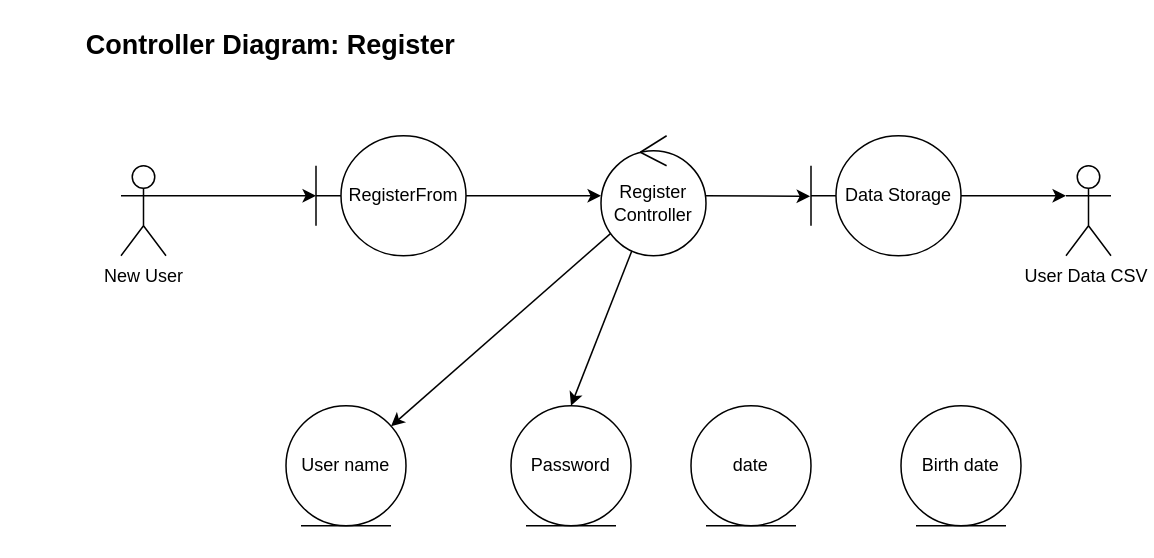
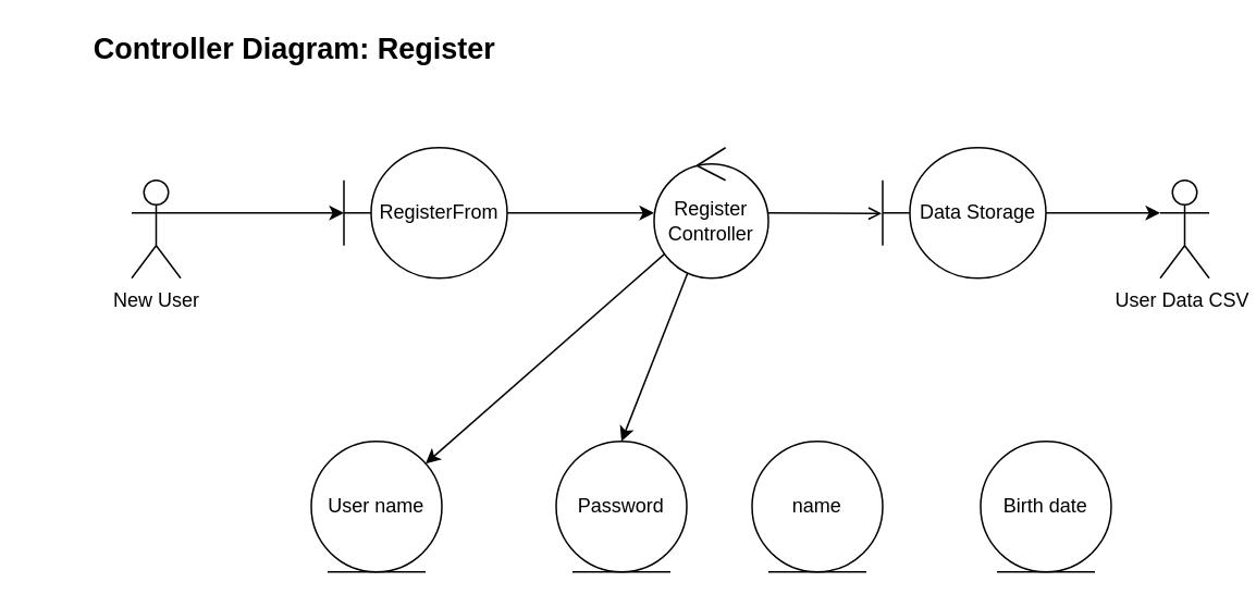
- <mxCell id="8" style="edgeStyle=none;rounded=0;orthogonalLoop=1;jettySize=auto;html=1;entryX=-0.006;entryY=0.505;entryDx=0;entryDy=0;entryPerimeter=0;" parent="1" source="9" target="16" edge="1"><mxGeometry relative="1" as="geometry"><mxPoint x="537" y="129" as="targetPoint" /></mxGeometry></mxCell>
+ <mxCell id="8" style="edgeStyle=none;rounded=0;orthogonalLoop=1;jettySize=auto;html=1;entryX=-0.006;entryY=0.505;entryDx=0;entryDy=0;entryPerimeter=0;endArrow=open;" parent="1" source="9" target="16" edge="1"><mxGeometry relative="1" as="geometry"><mxPoint x="537" y="129" as="targetPoint" /></mxGeometry></mxCell>
- <mxCell id="14" value="date" style="ellipse;shape=umlEntity;whiteSpace=wrap;html=1;" parent="1" vertex="1"><mxGeometry x="460" y="270" width="80" height="80" as="geometry" /></mxCell>
+ <mxCell id="14" value="name" style="ellipse;shape=umlEntity;whiteSpace=wrap;html=1;" parent="1" vertex="1"><mxGeometry x="460" y="270" width="80" height="80" as="geometry" /></mxCell>
